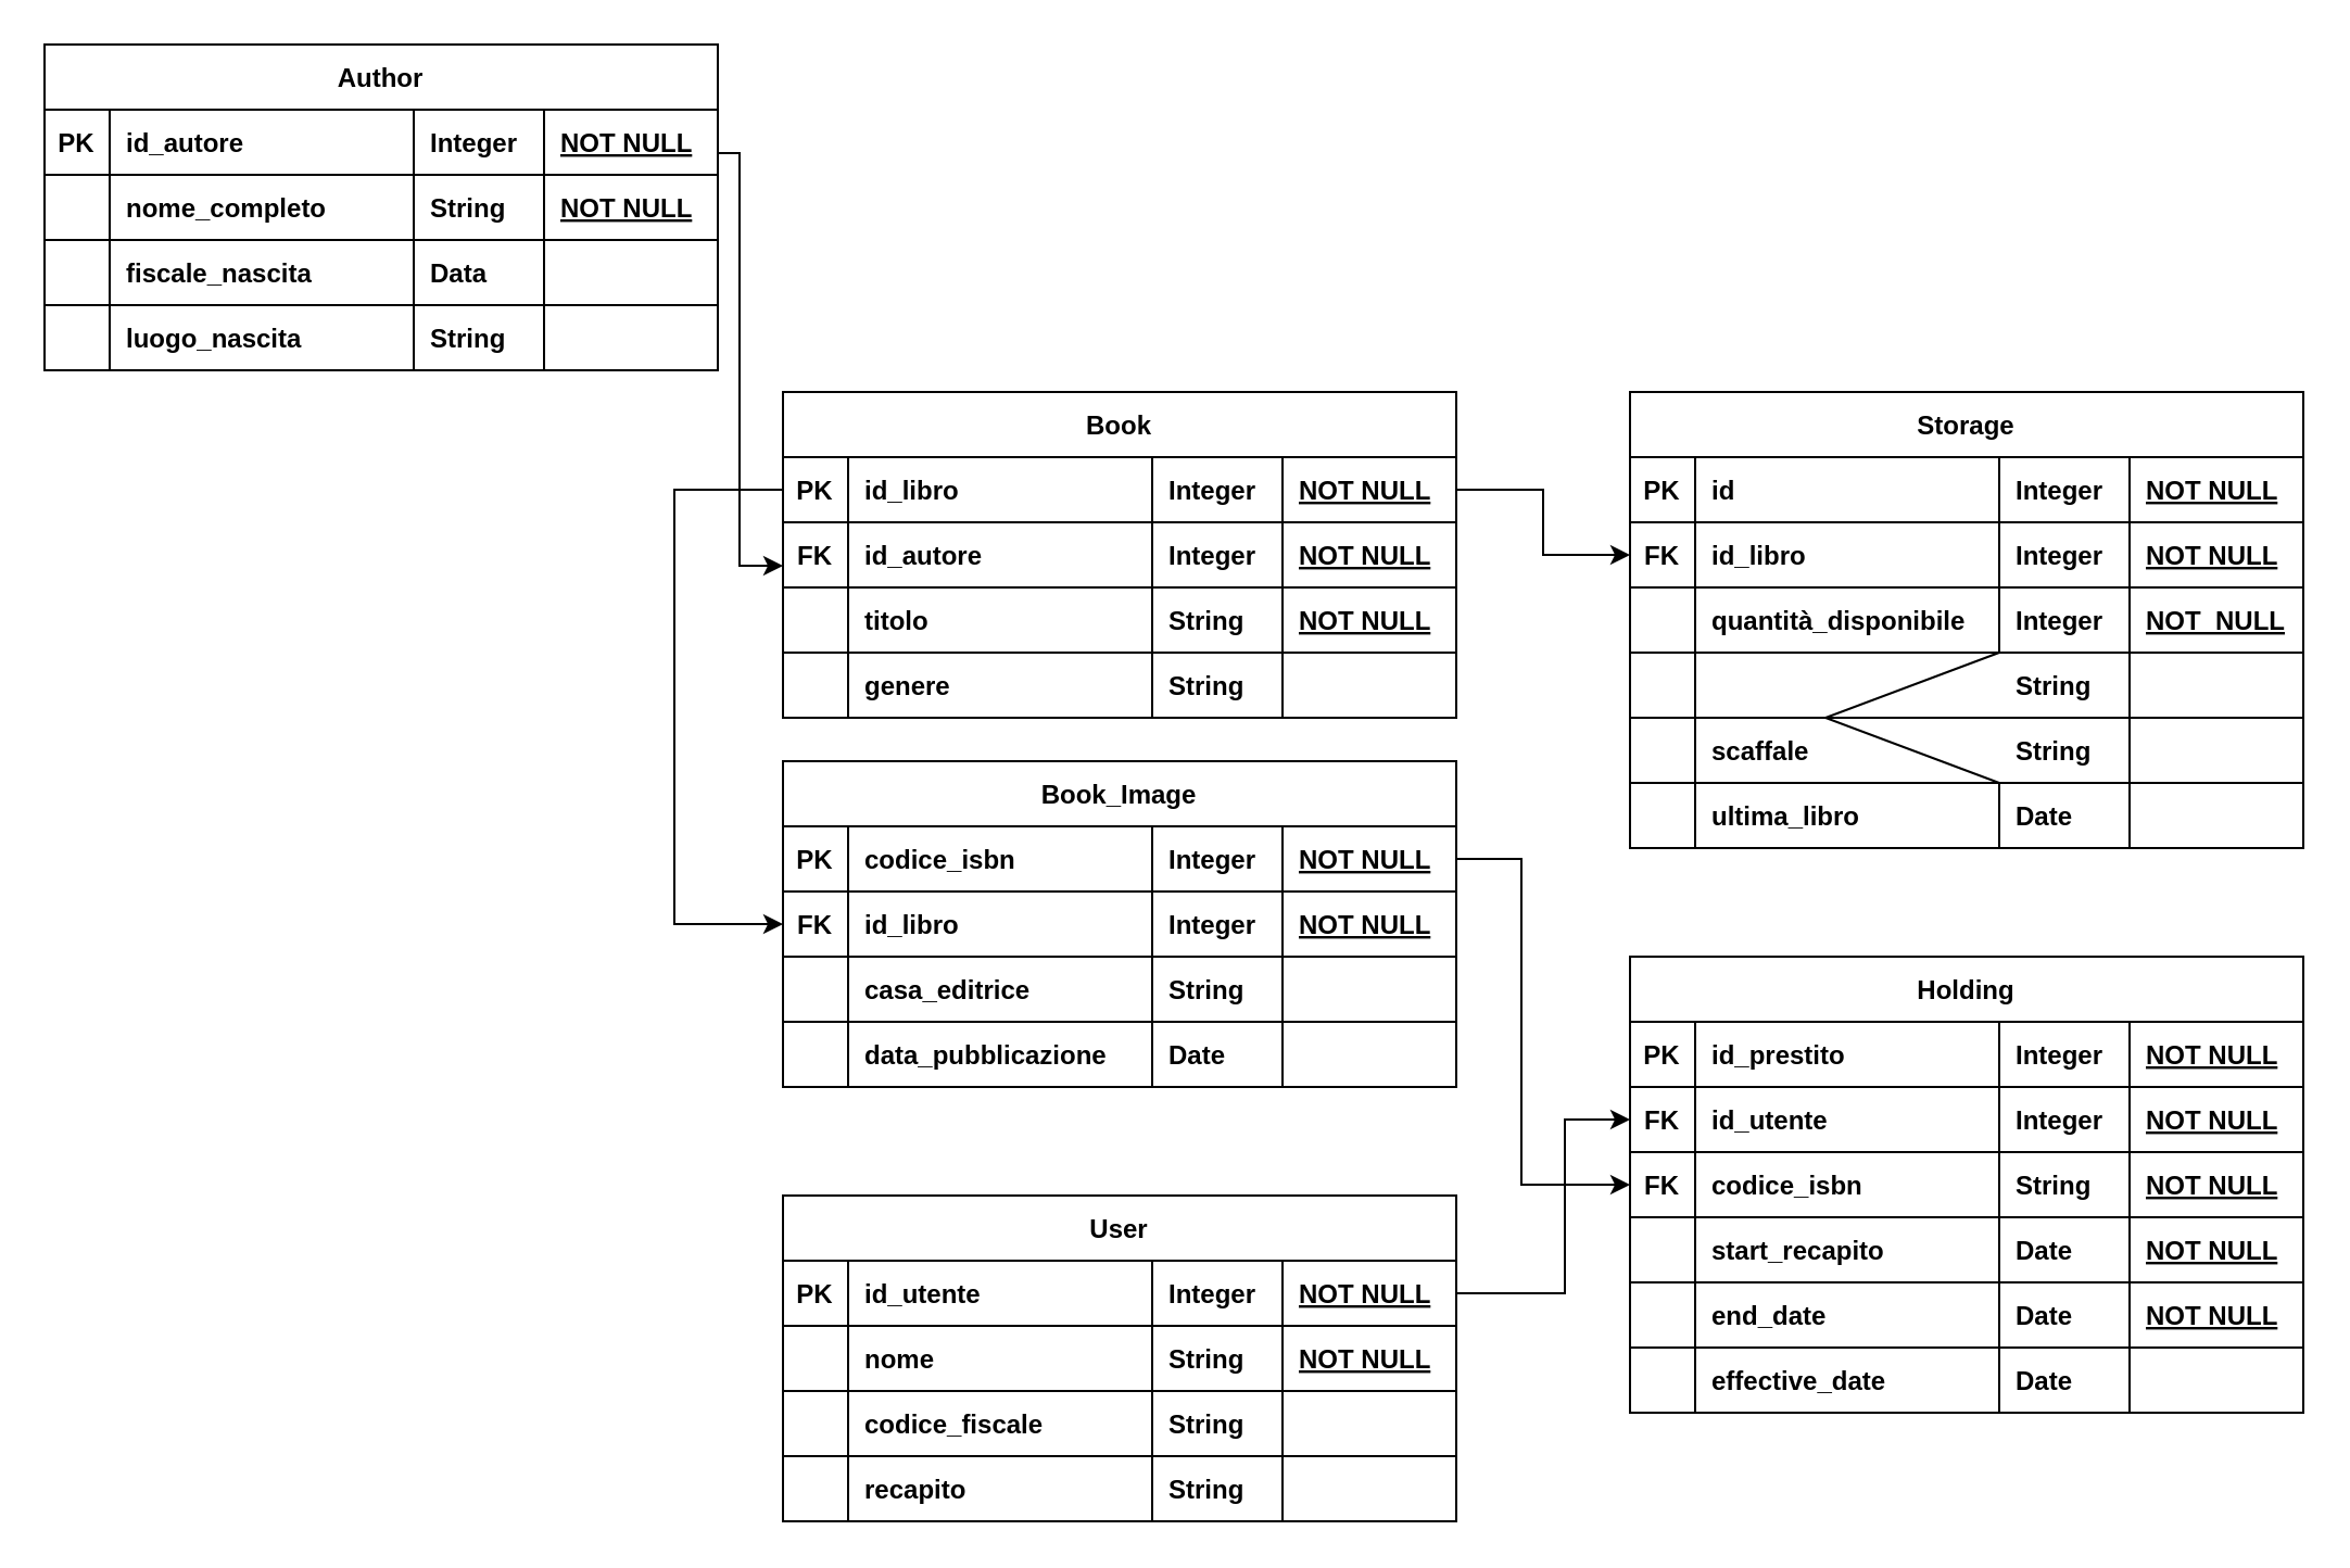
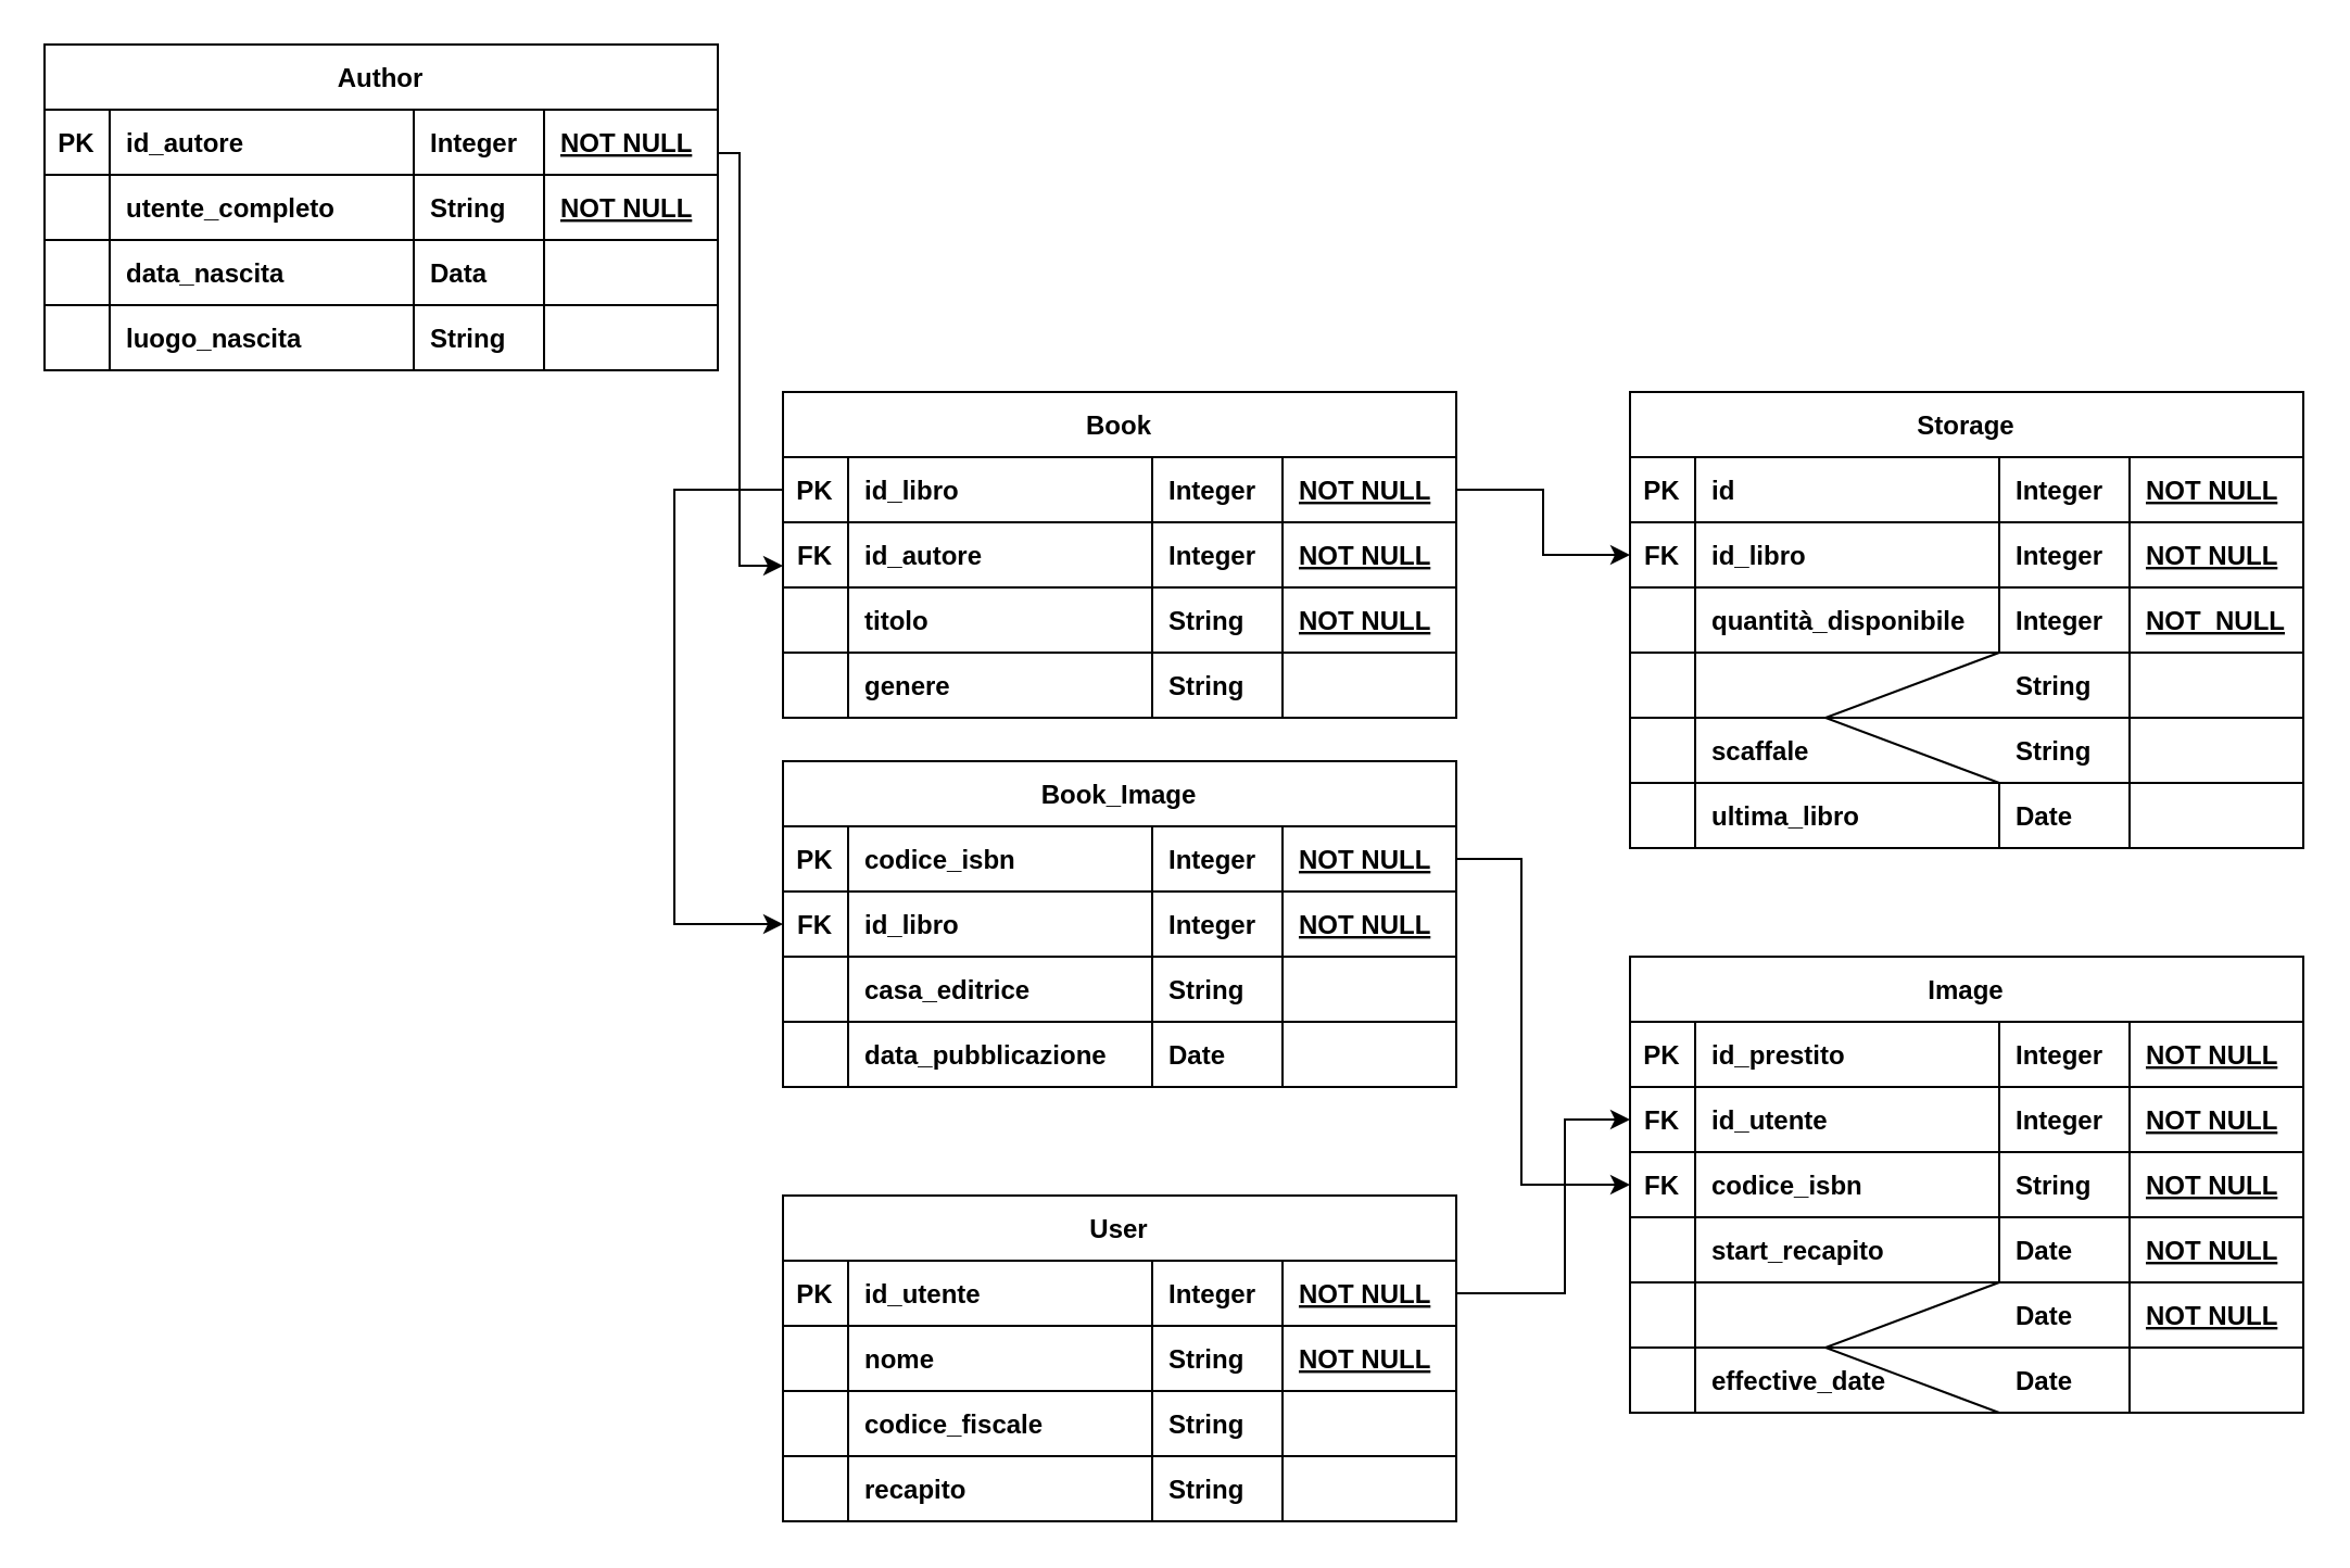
- <mxCell id="31" value="nome_completo" style="shape=partialRectangle;overflow=hidden;connectable=0;fillColor=none;top=0;left=0;bottom=0;right=0;align=left;spacingLeft=6;fontStyle=1;" parent="29" vertex="1"><mxGeometry x="30" width="140" height="30" as="geometry"><mxRectangle width="140" height="30" as="alternateBounds" /></mxGeometry></mxCell>
+ <mxCell id="31" value="utente_completo" style="shape=partialRectangle;overflow=hidden;connectable=0;fillColor=none;top=0;left=0;bottom=0;right=0;align=left;spacingLeft=6;fontStyle=1;" parent="29" vertex="1"><mxGeometry x="30" width="140" height="30" as="geometry"><mxRectangle width="140" height="30" as="alternateBounds" /></mxGeometry></mxCell>
- <mxCell id="36" value="fiscale_nascita" style="shape=partialRectangle;overflow=hidden;connectable=0;fillColor=none;top=0;left=0;bottom=0;right=0;align=left;spacingLeft=6;fontStyle=1;" parent="34" vertex="1"><mxGeometry x="30" width="140" height="30" as="geometry"><mxRectangle width="140" height="30" as="alternateBounds" /></mxGeometry></mxCell>
+ <mxCell id="36" value="data_nascita" style="shape=partialRectangle;overflow=hidden;connectable=0;fillColor=none;top=0;left=0;bottom=0;right=0;align=left;spacingLeft=6;fontStyle=1;" parent="34" vertex="1"><mxGeometry x="30" width="140" height="30" as="geometry"><mxRectangle width="140" height="30" as="alternateBounds" /></mxGeometry></mxCell>
- <mxCell id="44" value="Holding" style="shape=table;startSize=30;container=1;collapsible=1;childLayout=tableLayout;fixedRows=1;rowLines=0;fontStyle=1;align=center;resizeLast=1;" parent="1" vertex="1"><mxGeometry x="750" y="440" width="310" height="210" as="geometry" /></mxCell>
+ <mxCell id="44" value="Image" style="shape=table;startSize=30;container=1;collapsible=1;childLayout=tableLayout;fixedRows=1;rowLines=0;fontStyle=1;align=center;resizeLast=1;" parent="1" vertex="1"><mxGeometry x="750" y="440" width="310" height="210" as="geometry" /></mxCell>
- <mxCell id="67" value="end_date" style="shape=partialRectangle;overflow=hidden;connectable=0;fillColor=none;top=0;left=0;bottom=0;right=0;align=left;spacingLeft=6;fontStyle=1;" parent="65" vertex="1"><mxGeometry x="30" width="140" height="30" as="geometry"><mxRectangle width="140" height="30" as="alternateBounds" /></mxGeometry></mxCell>
